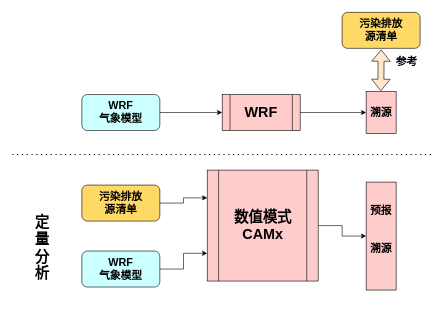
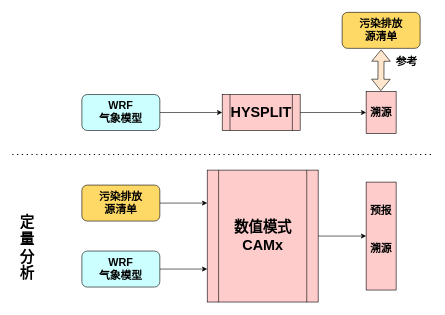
- <mxCell id="10" value="&lt;font style=&quot;font-size: 24px&quot;&gt;&lt;b&gt;WRF&lt;/b&gt;&lt;/font&gt;" style="shape=process;whiteSpace=wrap;html=1;backgroundOutline=1;fillColor=#FFCCCC;" parent="1" vertex="1"><mxGeometry x="370" y="157" width="130" height="60" as="geometry" /></mxCell>
+ <mxCell id="10" value="&lt;font style=&quot;font-size: 24px&quot;&gt;&lt;b&gt;HYSPLIT&lt;/b&gt;&lt;/font&gt;" style="shape=process;whiteSpace=wrap;html=1;backgroundOutline=1;fillColor=#FFCCCC;" parent="1" vertex="1"><mxGeometry x="370" y="157" width="130" height="60" as="geometry" /></mxCell>
- <mxCell id="8" value="&lt;b style=&quot;font-size: 24px&quot;&gt;数值模式&lt;br&gt;CAMx&lt;/b&gt;" style="shape=process;whiteSpace=wrap;html=1;backgroundOutline=1;fillColor=#FFCCCC;" parent="1" vertex="1"><mxGeometry x="345" y="283" width="185" height="185" as="geometry" /></mxCell>
+ <mxCell id="8" value="&lt;b style=&quot;font-size: 24px&quot;&gt;数值模式&lt;br&gt;CAMx&lt;/b&gt;" style="shape=process;whiteSpace=wrap;html=1;backgroundOutline=1;fillColor=#FFCCCC;" parent="1" vertex="1"><mxGeometry x="345" y="283" width="185" height="220" as="geometry" /></mxCell>
- <mxCell id="18" value="&lt;font style=&quot;font-size: 24px&quot;&gt;&lt;b&gt;定量分析&lt;/b&gt;&lt;/font&gt;" style="text;html=1;strokeColor=none;fillColor=none;align=center;verticalAlign=middle;whiteSpace=wrap;rounded=0;" parent="1" vertex="1"><mxGeometry x="50" y="323" width="40" height="180" as="geometry" /></mxCell>
+ <mxCell id="18" value="&lt;font style=&quot;font-size: 24px&quot;&gt;&lt;b&gt;定量分析&lt;/b&gt;&lt;/font&gt;" style="text;html=1;strokeColor=none;fillColor=none;align=center;verticalAlign=middle;whiteSpace=wrap;rounded=0;" parent="1" vertex="1"><mxGeometry x="25" y="323" width="40" height="180" as="geometry" /></mxCell>
